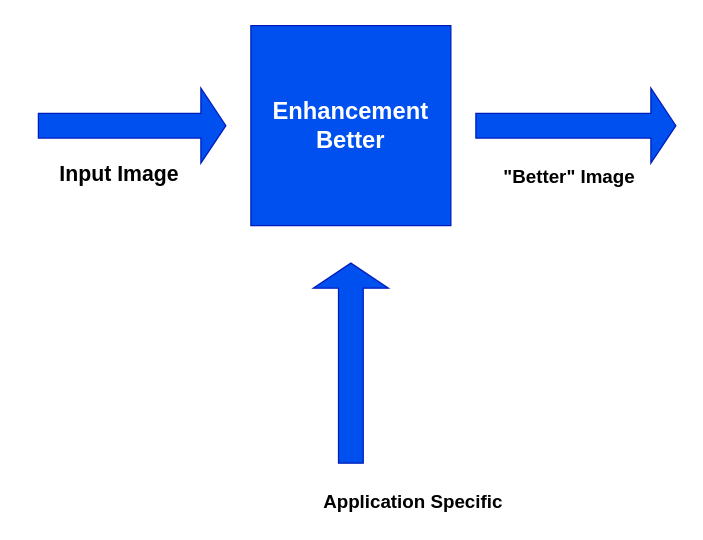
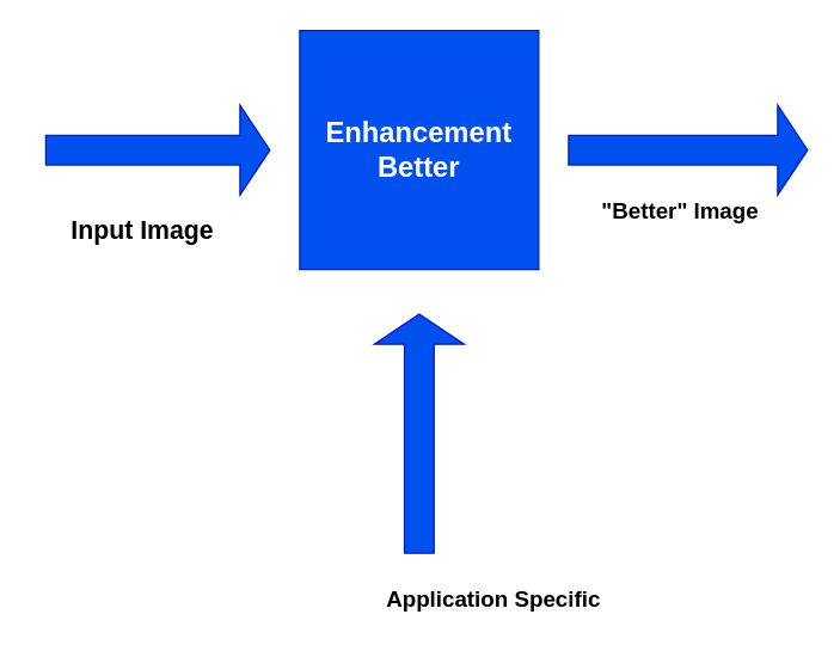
- <mxCell id="7" value="&lt;b&gt;&lt;font style=&quot;font-size: 17px&quot;&gt;Input Image&lt;/font&gt;&lt;/b&gt;" style="text;html=1;strokeColor=none;fillColor=none;align=center;verticalAlign=middle;whiteSpace=wrap;rounded=0;fontSize=15;" vertex="1" parent="1"><mxGeometry x="20" y="130" width="150" height="20" as="geometry" /></mxCell>
+ <mxCell id="7" value="&lt;b&gt;&lt;font style=&quot;font-size: 17px&quot;&gt;Input Image&lt;/font&gt;&lt;/b&gt;" style="text;html=1;strokeColor=none;fillColor=none;align=center;verticalAlign=middle;whiteSpace=wrap;rounded=0;fontSize=15;" vertex="1" parent="1"><mxGeometry x="20" y="145" width="150" height="20" as="geometry" /></mxCell>
